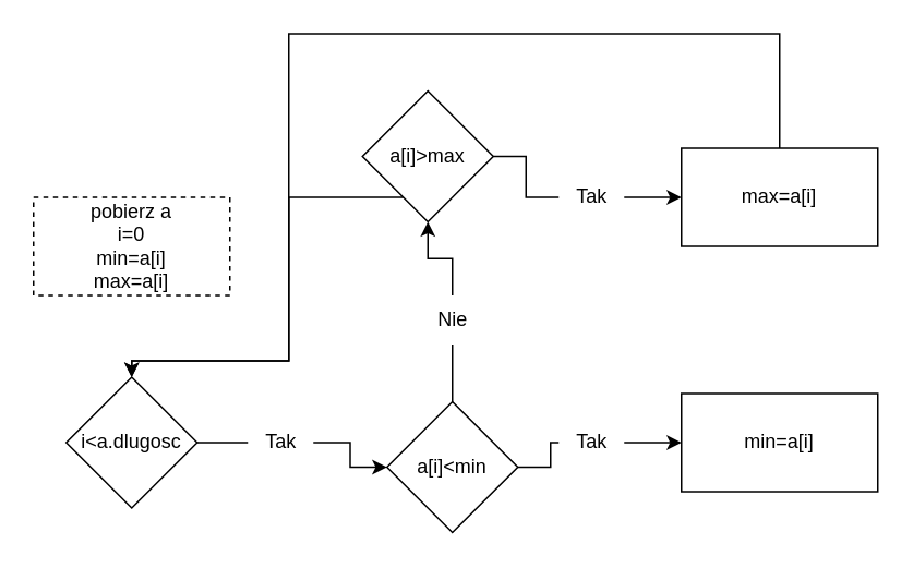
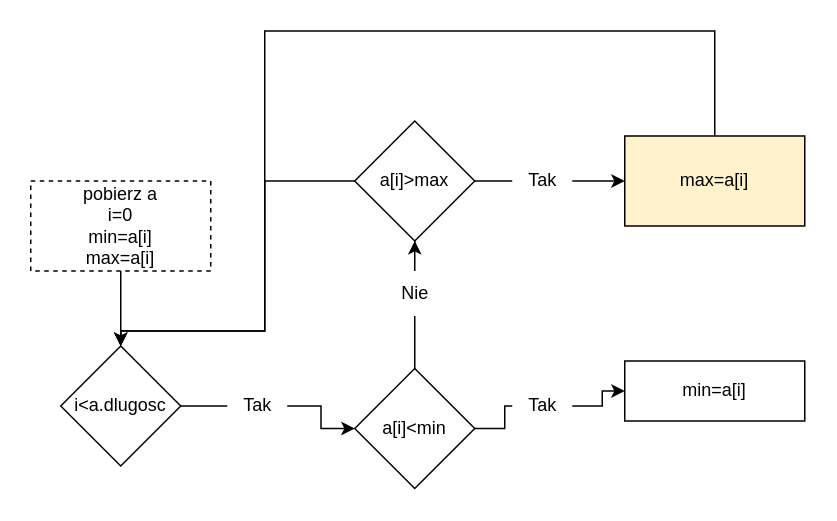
- <mxCell id="16" value="a[i]&amp;gt;max" style="rhombus;whiteSpace=wrap;html=1;" vertex="1" parent="1"><mxGeometry x="221" y="55" width="80" height="80" as="geometry" /></mxCell>
+ <mxCell id="16" value="a[i]&amp;gt;max" style="rhombus;whiteSpace=wrap;html=1;" vertex="1" parent="1"><mxGeometry x="236" y="80" width="80" height="80" as="geometry" /></mxCell>
- <mxCell id="20" value="max=a[i]" style="rounded=0;whiteSpace=wrap;html=1;" vertex="1" parent="1"><mxGeometry x="416" y="90" width="120" height="60" as="geometry" /></mxCell>
+ <mxCell id="20" value="max=a[i]" style="rounded=0;whiteSpace=wrap;html=1;fillColor=#fff2cc;" vertex="1" parent="1"><mxGeometry x="416" y="90" width="120" height="60" as="geometry" /></mxCell>
+ <mxCell id="2" value="" style="edgeStyle=orthogonalEdgeStyle;rounded=0;orthogonalLoop=1;jettySize=auto;html=1;" edge="1" parent="1" source="3" target="5"><mxGeometry relative="1" as="geometry" /></mxCell>
- <mxCell id="11" value="min=a[i]" style="rounded=0;whiteSpace=wrap;html=1;" vertex="1" parent="1"><mxGeometry x="416" y="240" width="120" height="60" as="geometry" /></mxCell>
+ <mxCell id="11" value="min=a[i]" style="rounded=0;whiteSpace=wrap;html=1;" vertex="1" parent="1"><mxGeometry x="416" y="240" width="120" height="40" as="geometry" /></mxCell>
